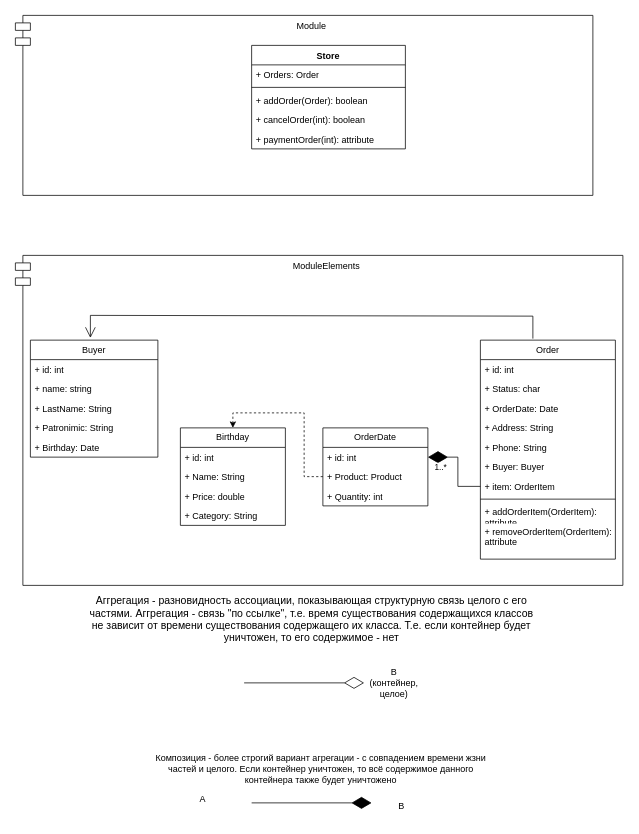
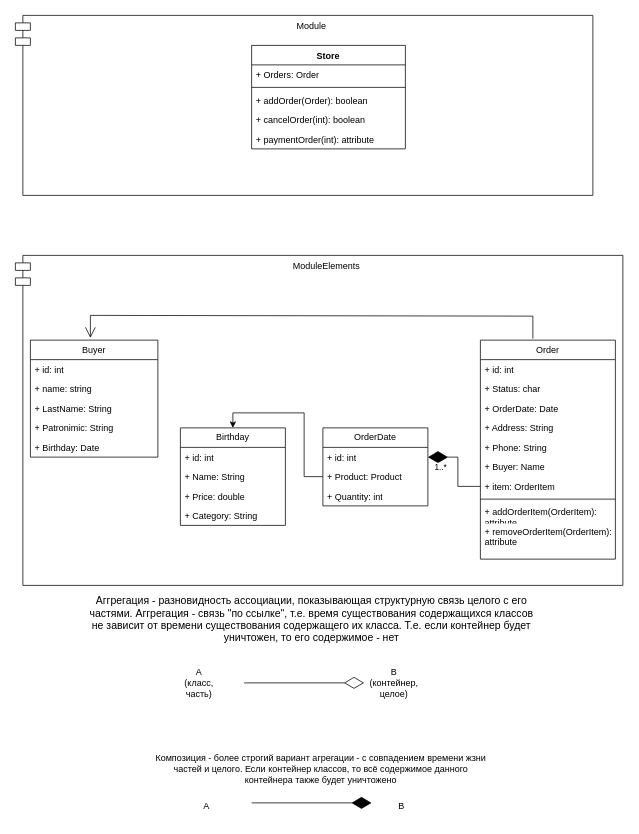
- <mxCell id="31" style="edgeStyle=orthogonalEdgeStyle;rounded=0;orthogonalLoop=1;jettySize=auto;html=1;exitX=0;exitY=0.5;exitDx=0;exitDy=0;entryX=0.5;entryY=0;entryDx=0;entryDy=0;dashed=1;" edge="1" parent="1" source="17" target="10"><mxGeometry relative="1" as="geometry" /></mxCell>
+ <mxCell id="31" style="edgeStyle=orthogonalEdgeStyle;rounded=0;orthogonalLoop=1;jettySize=auto;html=1;exitX=0;exitY=0.5;exitDx=0;exitDy=0;entryX=0.5;entryY=0;entryDx=0;entryDy=0;" edge="1" parent="1" source="17" target="10"><mxGeometry relative="1" as="geometry" /></mxCell>
- <mxCell id="25" value="+ Buyer: Buyer" style="text;strokeColor=none;fillColor=none;align=left;verticalAlign=top;spacingLeft=4;spacingRight=4;overflow=hidden;rotatable=0;points=[[0,0.5],[1,0.5]];portConstraint=eastwest;whiteSpace=wrap;html=1;" vertex="1" parent="19"><mxGeometry y="156" width="180" height="26" as="geometry" /></mxCell>
+ <mxCell id="25" value="+ Buyer: Name" style="text;strokeColor=none;fillColor=none;align=left;verticalAlign=top;spacingLeft=4;spacingRight=4;overflow=hidden;rotatable=0;points=[[0,0.5],[1,0.5]];portConstraint=eastwest;whiteSpace=wrap;html=1;" vertex="1" parent="19"><mxGeometry y="156" width="180" height="26" as="geometry" /></mxCell>
+ <mxCell id="32" value="A &lt;br&gt;(класс, часть)" style="text;html=1;strokeColor=none;fillColor=none;align=center;verticalAlign=middle;whiteSpace=wrap;rounded=0;" vertex="1" parent="1"><mxGeometry x="235" y="890" width="60" height="40" as="geometry" /></mxCell>
- <mxCell id="37" value="Композиция - более строгий вариант агрегации - с совпадением времени жзни частей и целого. Если контейнер уничтожен, то всё содержимое данного контейнера также будет уничтожено" style="text;html=1;strokeColor=none;fillColor=none;align=center;verticalAlign=middle;whiteSpace=wrap;rounded=0;" vertex="1" parent="1"><mxGeometry x="200" y="1010" width="455" height="30" as="geometry" /></mxCell>
+ <mxCell id="37" value="Композиция - более строгий вариант агрегации - с совпадением времени жзни частей и целого. Если контейнер классов, то всё содержимое данного контейнера также будет уничтожено" style="text;html=1;strokeColor=none;fillColor=none;align=center;verticalAlign=middle;whiteSpace=wrap;rounded=0;" vertex="1" parent="1"><mxGeometry x="200" y="1010" width="455" height="30" as="geometry" /></mxCell>
- <mxCell id="36" value="A" style="text;html=1;strokeColor=none;fillColor=none;align=center;verticalAlign=middle;whiteSpace=wrap;rounded=0;" vertex="1" parent="1"><mxGeometry x="240" y="1050" width="60" height="30" as="geometry" /></mxCell>
+ <mxCell id="36" value="A" style="text;html=1;strokeColor=none;fillColor=none;align=center;verticalAlign=middle;whiteSpace=wrap;rounded=0;" vertex="1" parent="1"><mxGeometry x="245" y="1060" width="60" height="30" as="geometry" /></mxCell>
